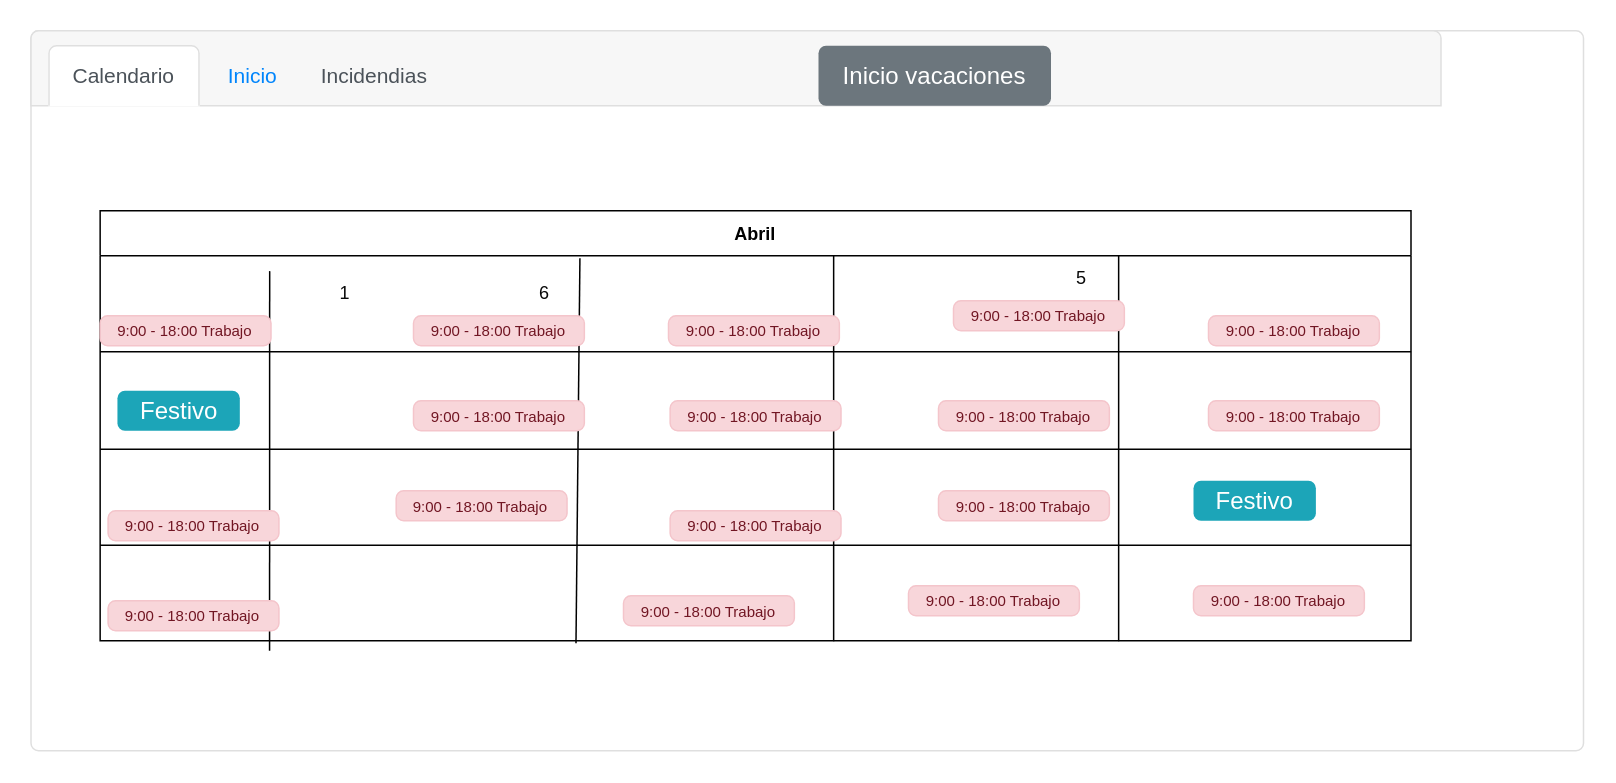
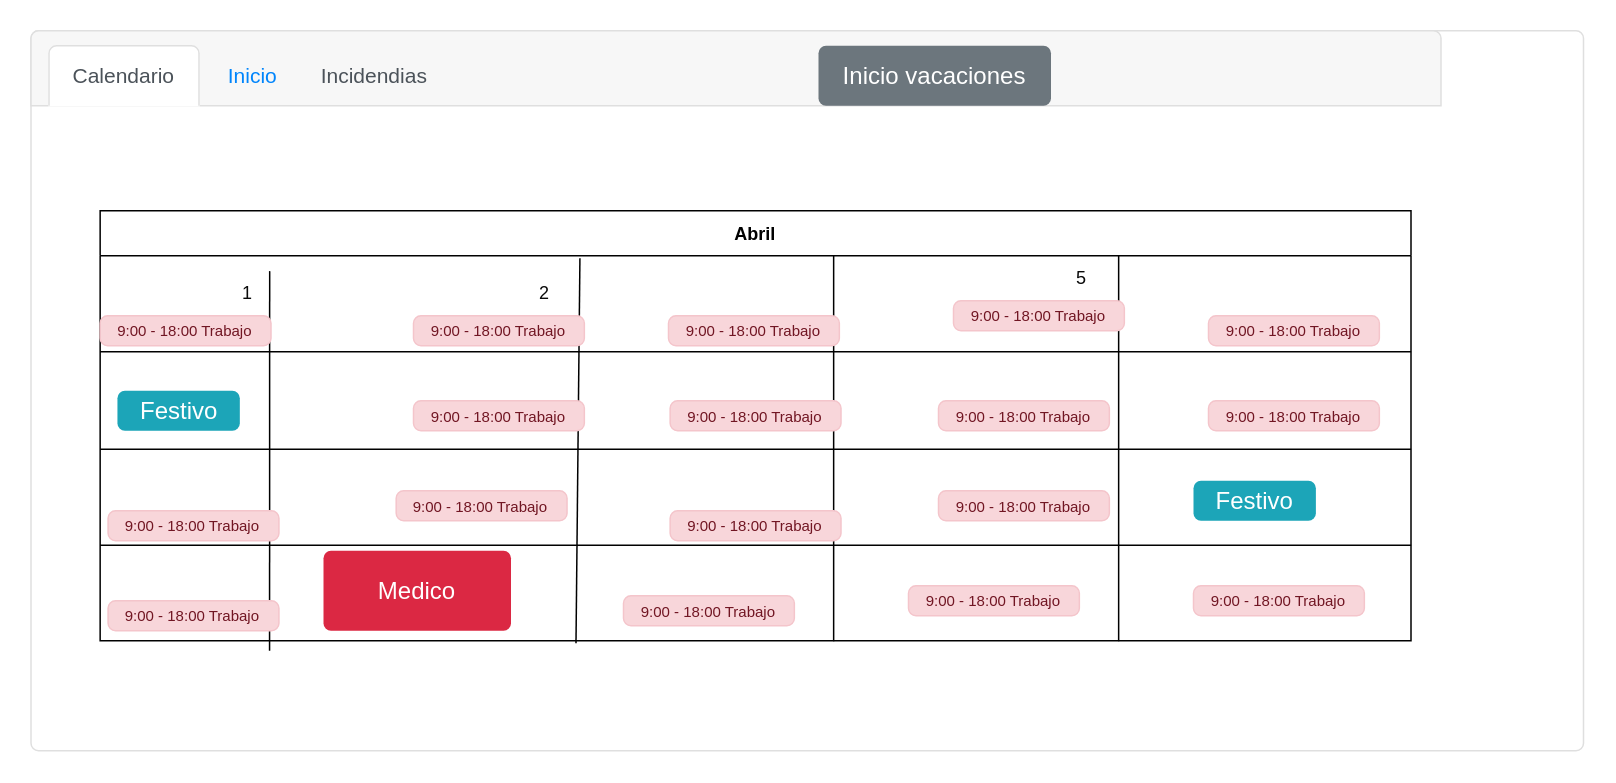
- <mxCell id="27" value="&lt;font color=&quot;#0a0a0a&quot;&gt;1&lt;/font&gt;" style="text;html=1;align=center;verticalAlign=middle;resizable=0;points=[];autosize=1;strokeColor=none;fillColor=none;" vertex="1" parent="2"><mxGeometry x="194.049" y="160" width="30" height="30" as="geometry" /></mxCell>
+ <mxCell id="27" value="&lt;font color=&quot;#0a0a0a&quot;&gt;1&lt;/font&gt;" style="text;html=1;align=center;verticalAlign=middle;resizable=0;points=[];autosize=1;strokeColor=none;fillColor=none;" vertex="1" parent="2"><mxGeometry x="129.049" y="160" width="30" height="30" as="geometry" /></mxCell>
- <mxCell id="28" value="&lt;font color=&quot;#0a0a0a&quot;&gt;6&lt;/font&gt;" style="text;html=1;align=center;verticalAlign=middle;resizable=0;points=[];autosize=1;strokeColor=none;fillColor=none;" vertex="1" parent="2"><mxGeometry x="327.363" y="160" width="30" height="30" as="geometry" /></mxCell>
+ <mxCell id="28" value="&lt;font color=&quot;#0a0a0a&quot;&gt;2&lt;/font&gt;" style="text;html=1;align=center;verticalAlign=middle;resizable=0;points=[];autosize=1;strokeColor=none;fillColor=none;" vertex="1" parent="2"><mxGeometry x="327.363" y="160" width="30" height="30" as="geometry" /></mxCell>
+ <mxCell id="31" value="Medico" style="html=1;shadow=0;dashed=0;shape=mxgraph.bootstrap.rrect;rSize=5;strokeColor=none;strokeWidth=1;fillColor=#DB2843;fontColor=#FFFFFF;whiteSpace=wrap;align=center;verticalAlign=middle;spacingLeft=0;fontStyle=0;fontSize=16;spacing=5;" vertex="1" parent="2"><mxGeometry x="195" y="346.67" width="125" height="53.33" as="geometry" /></mxCell>
